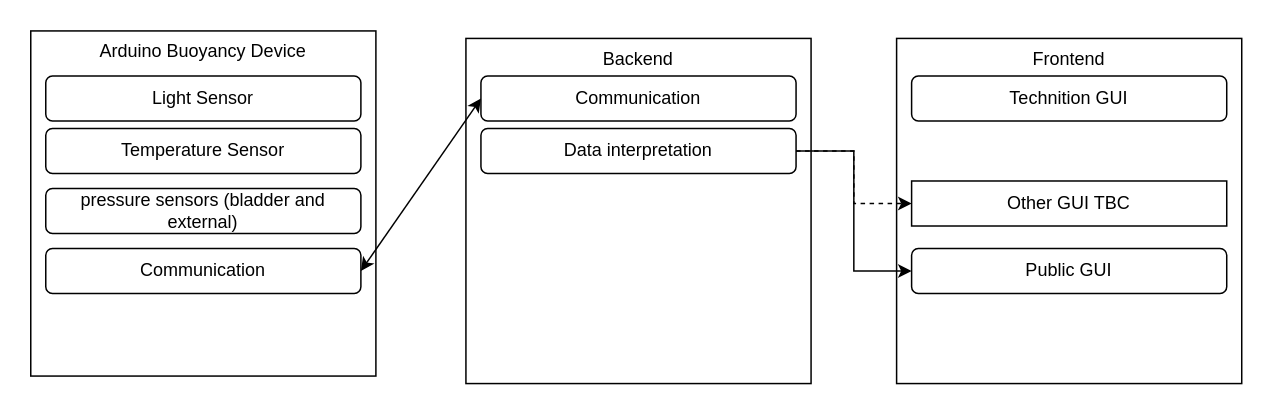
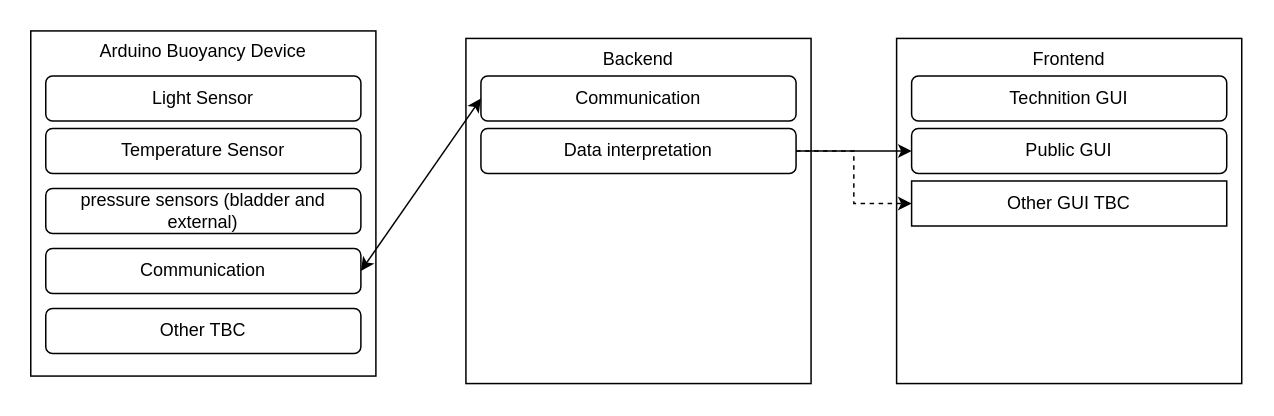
- <mxCell id="14" value="Public GUI" style="rounded=1;whiteSpace=wrap;html=1;" vertex="1" parent="1"><mxGeometry x="607" y="165" width="210" height="30" as="geometry" /></mxCell>
+ <mxCell id="14" value="Public GUI" style="rounded=1;whiteSpace=wrap;html=1;" vertex="1" parent="1"><mxGeometry x="607" y="85" width="210" height="30" as="geometry" /></mxCell>
+ <mxCell id="9" value="Other TBC" style="rounded=1;whiteSpace=wrap;html=1;" vertex="1" parent="1"><mxGeometry x="30" y="205" width="210" height="30" as="geometry" /></mxCell>
